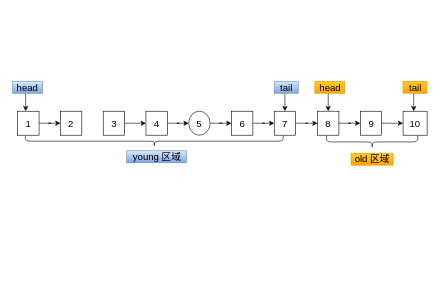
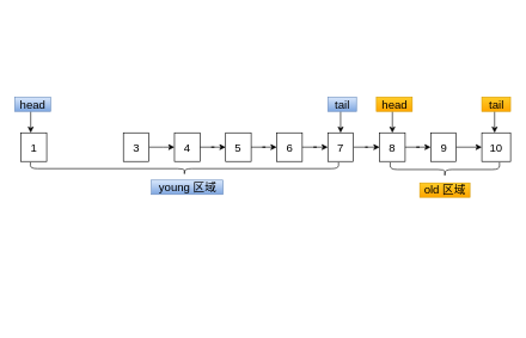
- <mxCell id="6" style="edgeStyle=orthogonalEdgeStyle;rounded=0;orthogonalLoop=1;jettySize=auto;html=1;entryX=0;entryY=0.5;entryDx=0;entryDy=0;fontSize=16;" edge="1" parent="1" source="2" target="5"><mxGeometry relative="1" as="geometry" /></mxCell>
- <mxCell id="5" value="2" style="rounded=0;whiteSpace=wrap;html=1;fontSize=16;" vertex="1" parent="1"><mxGeometry x="100.33" y="185" width="35.666" height="40" as="geometry" /></mxCell>
- <mxCell id="25" value="5" style="ellipse;whiteSpace=wrap;html=1;fontSize=16;" vertex="1" parent="1"><mxGeometry x="314.325" y="185" width="35.666" height="40" as="geometry" /></mxCell>
+ <mxCell id="25" value="5" style="rounded=0;whiteSpace=wrap;html=1;fontSize=16;" vertex="1" parent="1"><mxGeometry x="314.325" y="185" width="35.666" height="40" as="geometry" /></mxCell>
